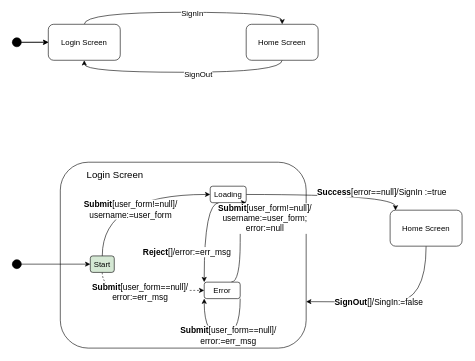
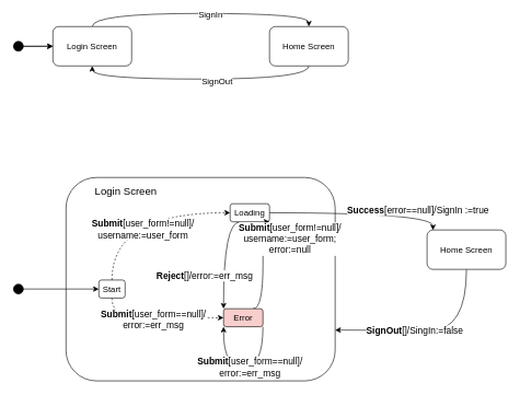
- <mxCell id="16" style="edgeStyle=orthogonalEdgeStyle;orthogonalLoop=1;jettySize=auto;html=1;entryX=0;entryY=0.5;entryDx=0;entryDy=0;fontColor=#000000;curved=1;fontSize=13;" parent="1" source="20" target="25" edge="1"><mxGeometry relative="1" as="geometry"><Array as="points"><mxPoint x="170" y="324" /></Array></mxGeometry></mxCell>
+ <mxCell id="16" style="edgeStyle=orthogonalEdgeStyle;orthogonalLoop=1;jettySize=auto;html=1;entryX=0;entryY=0.5;entryDx=0;entryDy=0;fontColor=#000000;curved=1;fontSize=13;dashed=1;" parent="1" source="20" target="25" edge="1"><mxGeometry relative="1" as="geometry"><Array as="points"><mxPoint x="170" y="324" /></Array></mxGeometry></mxCell>
- <mxCell id="20" value="Start" style="rounded=1;whiteSpace=wrap;html=1;fillColor=#d5e8d4;fontSize=13;" parent="1" vertex="1"><mxGeometry x="150" y="426.25" width="40" height="27.5" as="geometry" /></mxCell>
+ <mxCell id="20" value="Start" style="rounded=1;whiteSpace=wrap;html=1;fillColor=#FFFFFF;fontSize=13;" parent="1" vertex="1"><mxGeometry x="150" y="426.25" width="40" height="27.5" as="geometry" /></mxCell>
- <mxCell id="28" value="Error" style="rounded=1;whiteSpace=wrap;html=1;fillColor=#FFFFFF;fontSize=13;" parent="1" vertex="1"><mxGeometry x="340" y="470" width="60" height="27.5" as="geometry" /></mxCell>
+ <mxCell id="28" value="Error" style="rounded=1;whiteSpace=wrap;html=1;fillColor=#f8cecc;fontSize=13;" parent="1" vertex="1"><mxGeometry x="340" y="470" width="60" height="27.5" as="geometry" /></mxCell>
